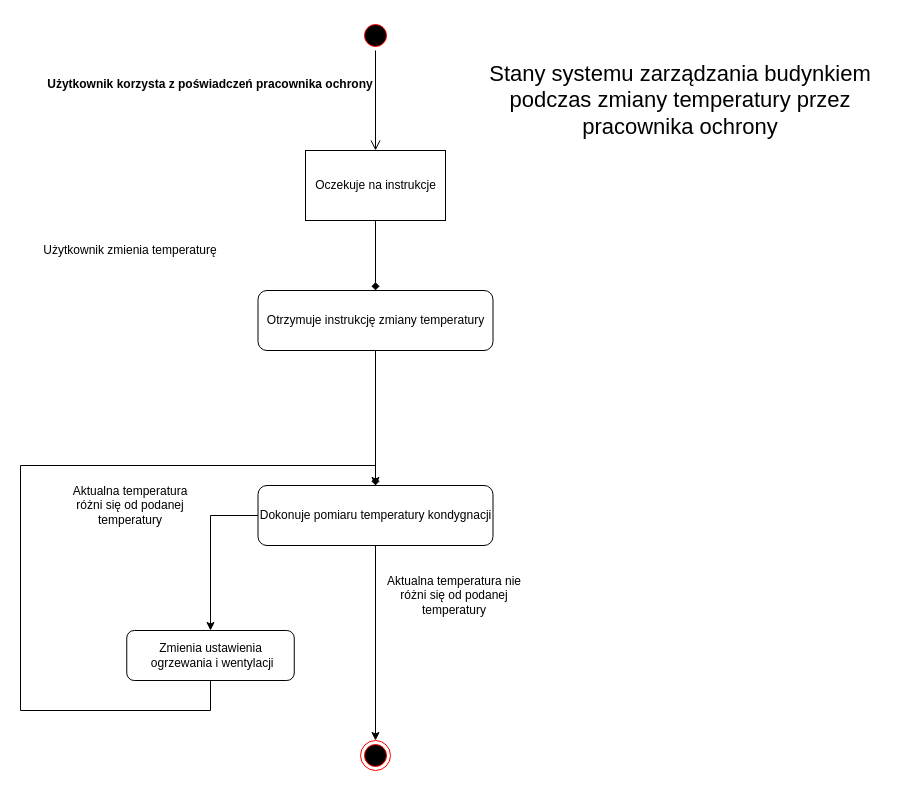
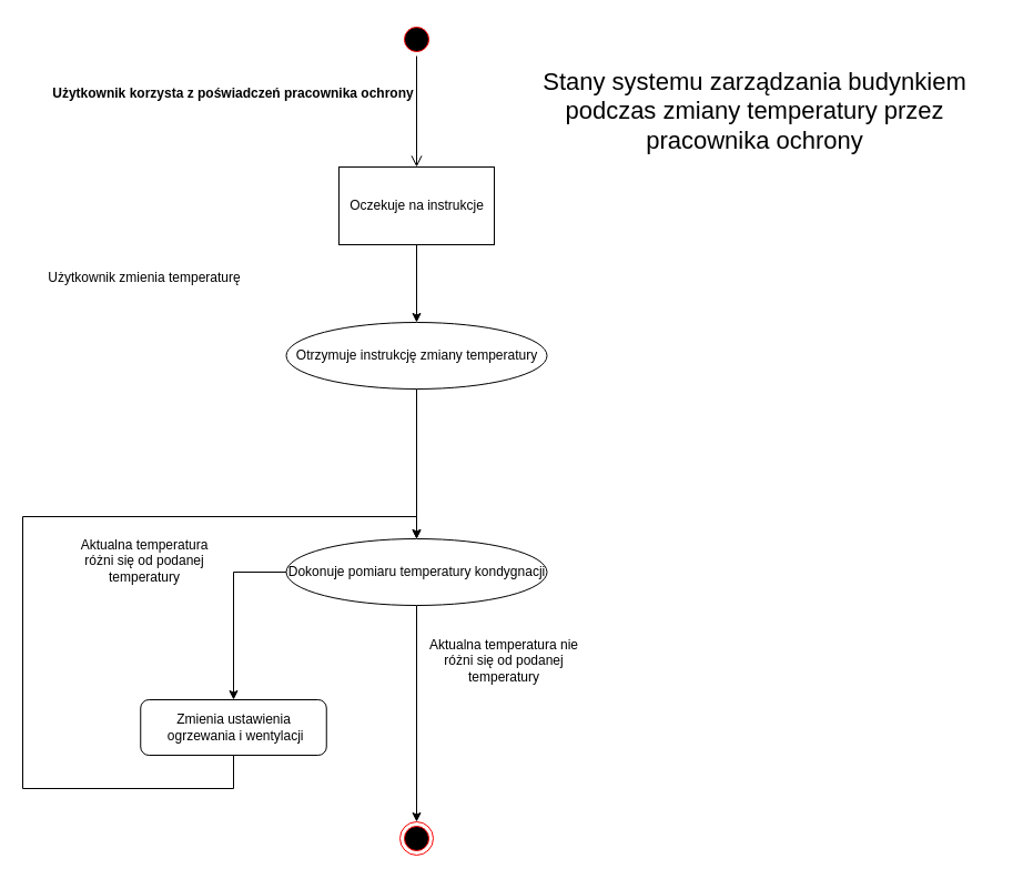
- <mxCell id="2" style="edgeStyle=orthogonalEdgeStyle;rounded=0;orthogonalLoop=1;jettySize=auto;html=1;exitX=0.5;exitY=1;exitDx=0;exitDy=0;entryX=0.5;entryY=0;entryDx=0;entryDy=0;endArrow=diamond;" parent="1" source="3" target="11" edge="1"><mxGeometry relative="1" as="geometry" /></mxCell>
+ <mxCell id="2" style="edgeStyle=orthogonalEdgeStyle;rounded=0;orthogonalLoop=1;jettySize=auto;html=1;exitX=0.5;exitY=1;exitDx=0;exitDy=0;entryX=0.5;entryY=0;entryDx=0;entryDy=0;" parent="1" source="3" target="11" edge="1"><mxGeometry relative="1" as="geometry" /></mxCell>
- <mxCell id="11" value="Otrzymuje instrukcję zmiany temperatury" style="html=1;rounded=1;" parent="1" vertex="1"><mxGeometry x="257.5" y="290" width="235" height="60" as="geometry" /></mxCell>
+ <mxCell id="11" value="Otrzymuje instrukcję zmiany temperatury" style="ellipse;html=1;" parent="1" vertex="1"><mxGeometry x="257.5" y="290" width="235" height="60" as="geometry" /></mxCell>
- <mxCell id="10" style="edgeStyle=orthogonalEdgeStyle;rounded=0;orthogonalLoop=1;jettySize=auto;html=1;exitX=0.5;exitY=1;exitDx=0;exitDy=0;entryX=0.5;entryY=0;entryDx=0;entryDy=0;fontSize=22;endArrow=diamond;" parent="1" source="11" target="18" edge="1"><mxGeometry relative="1" as="geometry" /></mxCell>
+ <mxCell id="10" style="edgeStyle=orthogonalEdgeStyle;rounded=0;orthogonalLoop=1;jettySize=auto;html=1;exitX=0.5;exitY=1;exitDx=0;exitDy=0;entryX=0.5;entryY=0;entryDx=0;entryDy=0;fontSize=22;" parent="1" source="11" target="18" edge="1"><mxGeometry relative="1" as="geometry" /></mxCell>
- <mxCell id="18" value="Dokonuje pomiaru temperatury kondygnacji" style="html=1;rounded=1;" parent="1" vertex="1"><mxGeometry x="257.5" y="485" width="235" height="60" as="geometry" /></mxCell>
+ <mxCell id="18" value="Dokonuje pomiaru temperatury kondygnacji" style="ellipse;html=1;" parent="1" vertex="1"><mxGeometry x="257.5" y="485" width="235" height="60" as="geometry" /></mxCell>
